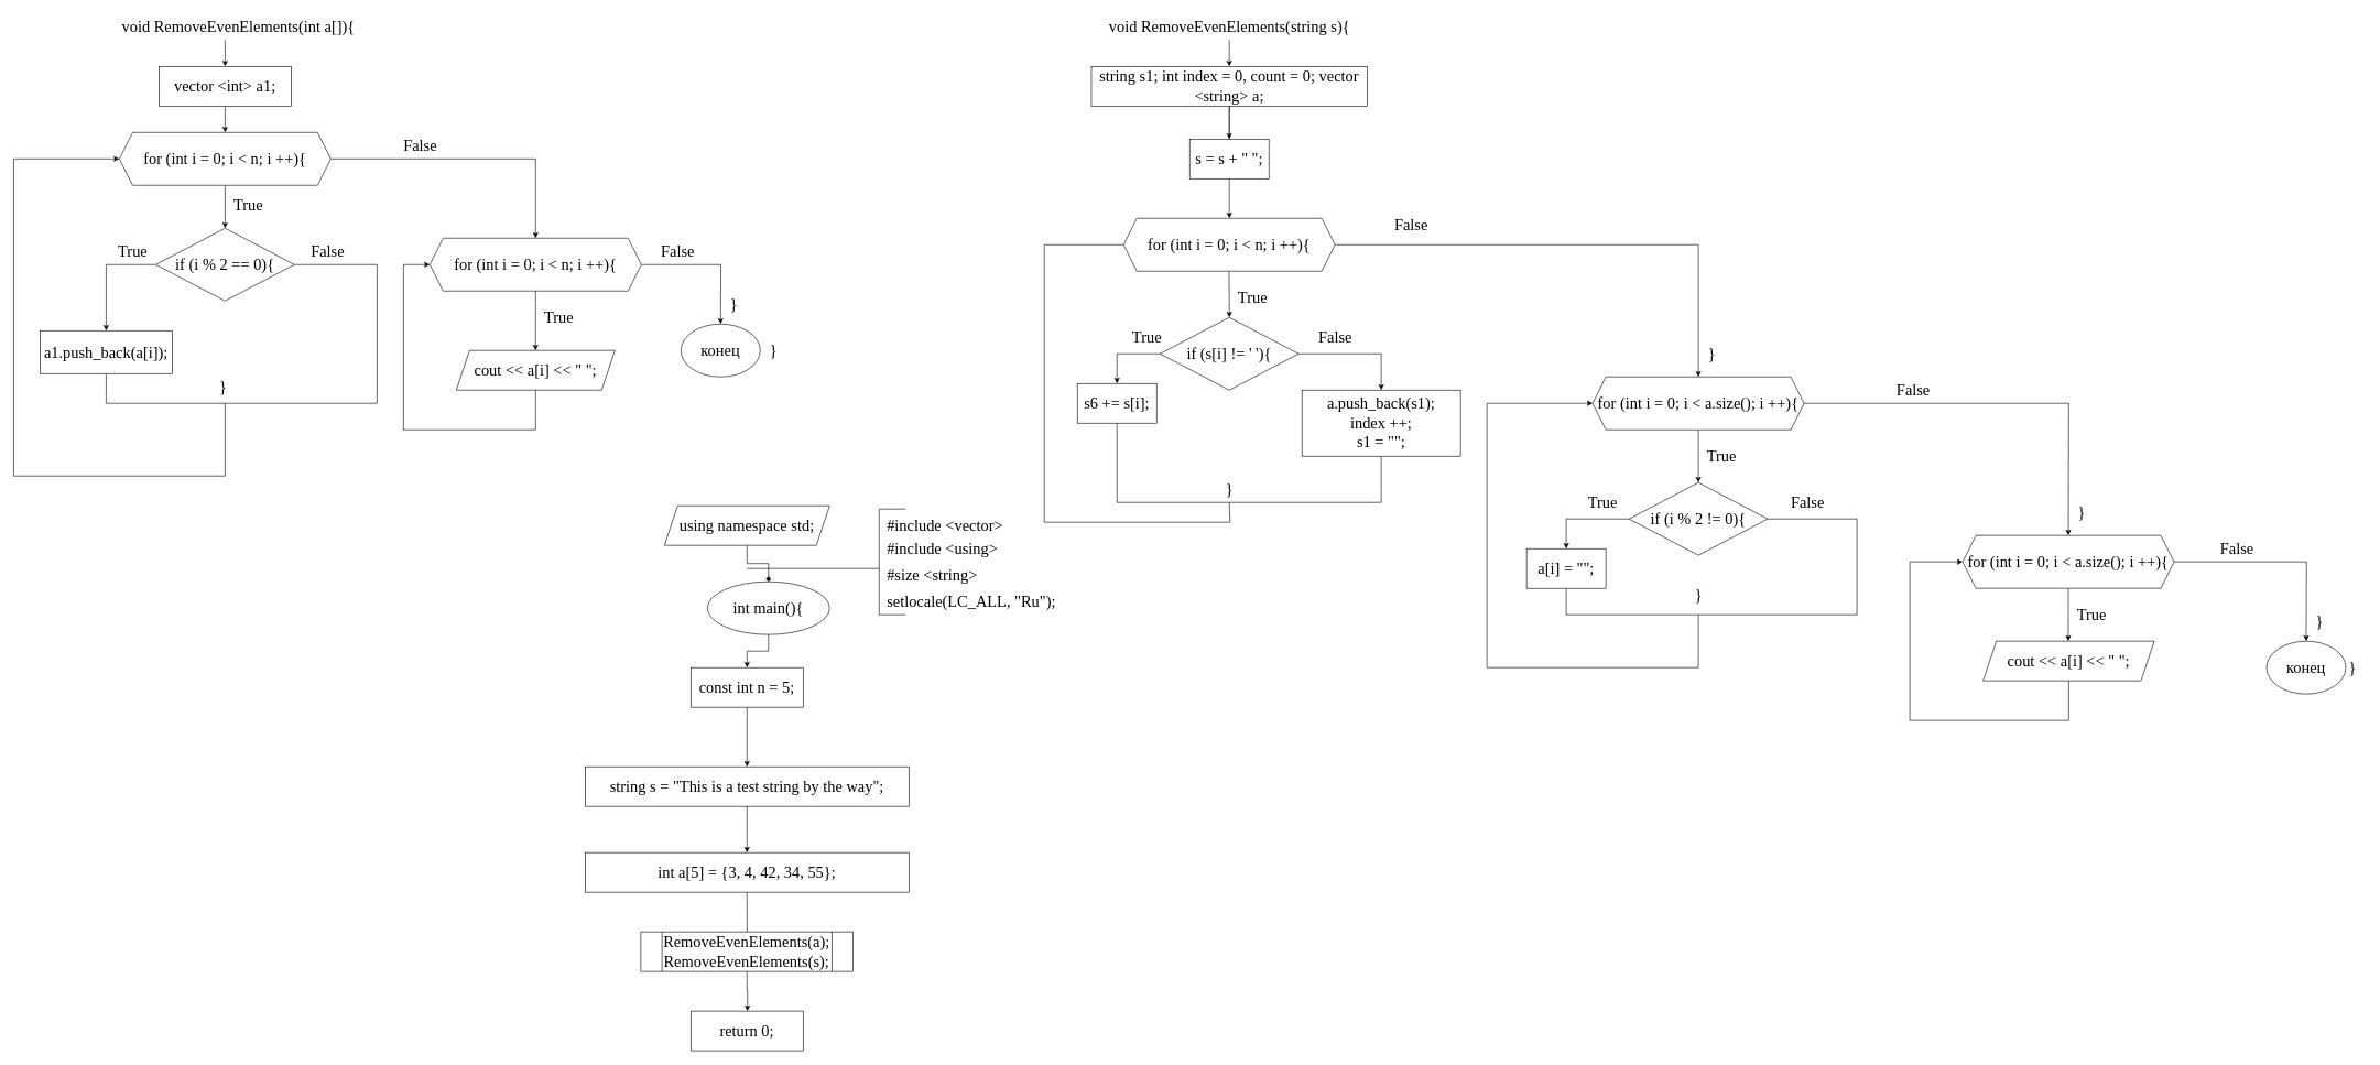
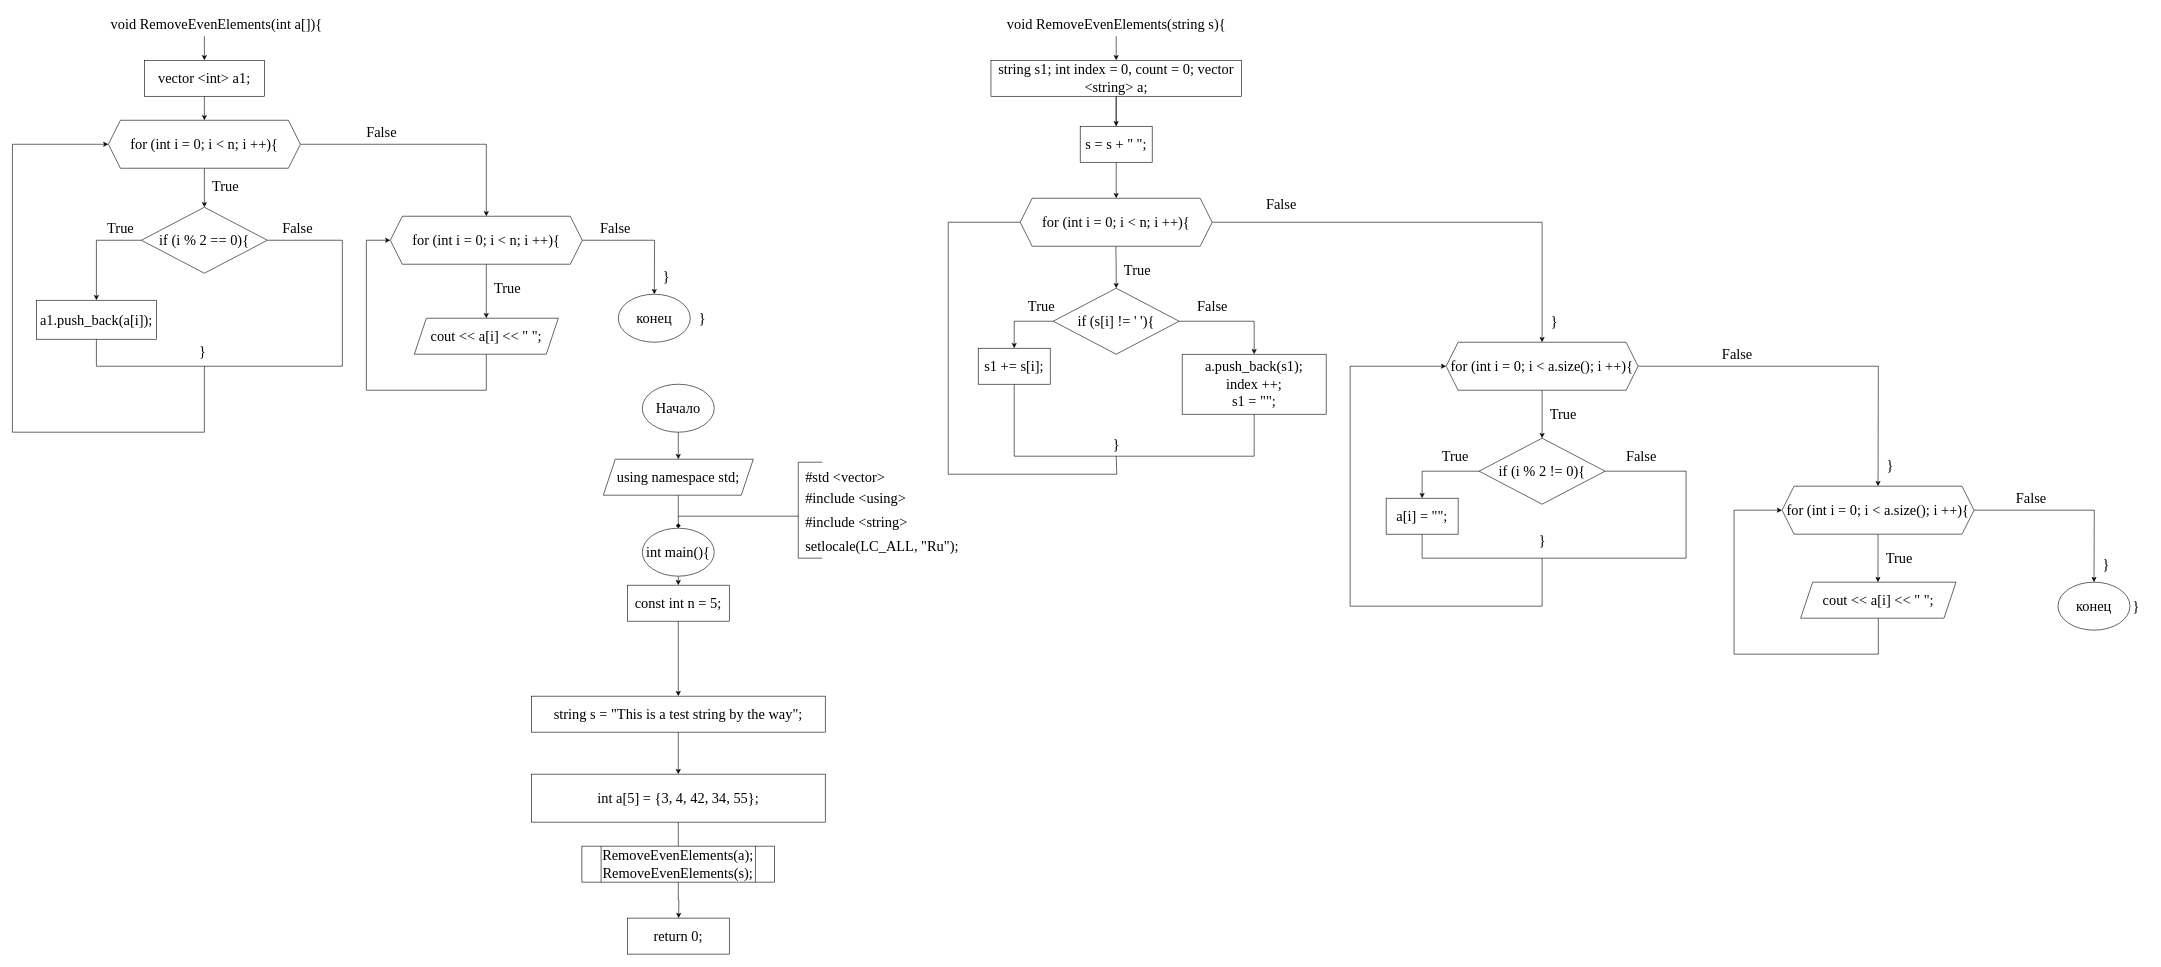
- <mxCell id="33" value="s6 += s[i];" style="whiteSpace=wrap;html=1;strokeColor=default;align=center;verticalAlign=middle;fontFamily=Times New Roman;fontSize=24;fontColor=default;fillColor=default;" parent="1" vertex="1"><mxGeometry x="1630" y="580" width="120" height="60" as="geometry" /></mxCell>
+ <mxCell id="33" value="s1 += s[i];" style="whiteSpace=wrap;html=1;strokeColor=default;align=center;verticalAlign=middle;fontFamily=Times New Roman;fontSize=24;fontColor=default;fillColor=default;" parent="1" vertex="1"><mxGeometry x="1630" y="580" width="120" height="60" as="geometry" /></mxCell>
+ <mxCell id="3" value="Начало" style="ellipse;whiteSpace=wrap;html=1;fontFamily=Times New Roman;fontSize=24;" parent="1" vertex="1"><mxGeometry x="1070" y="640" width="120" height="80" as="geometry" /></mxCell>
+ <mxCell id="2" style="edgeStyle=orthogonalEdgeStyle;rounded=0;orthogonalLoop=1;jettySize=auto;html=1;exitX=0.5;exitY=1;exitDx=0;exitDy=0;entryX=0.5;entryY=0;entryDx=0;entryDy=0;" parent="1" source="3" target="5" edge="1"><mxGeometry relative="1" as="geometry"><mxPoint x="1130" y="410" as="targetPoint" /></mxGeometry></mxCell>
- <mxCell id="8" value="#include &amp;lt;vector&amp;gt;" style="text;html=1;align=left;verticalAlign=middle;resizable=0;points=[];autosize=1;strokeColor=none;fillColor=none;fontSize=24;fontFamily=Times New Roman;fontColor=default;" parent="1" vertex="1"><mxGeometry x="1340" y="775" width="200" height="40" as="geometry" /></mxCell>
+ <mxCell id="8" value="#std &amp;lt;vector&amp;gt;" style="text;html=1;align=left;verticalAlign=middle;resizable=0;points=[];autosize=1;strokeColor=none;fillColor=none;fontSize=24;fontFamily=Times New Roman;fontColor=default;" parent="1" vertex="1"><mxGeometry x="1340" y="775" width="200" height="40" as="geometry" /></mxCell>
- <mxCell id="11" value="#size &amp;lt;string&amp;gt;" style="text;html=1;align=left;verticalAlign=middle;resizable=0;points=[];autosize=1;strokeColor=none;fillColor=none;fontSize=24;fontFamily=Times New Roman;fontColor=default;" parent="1" vertex="1"><mxGeometry x="1340" y="850" width="190" height="40" as="geometry" /></mxCell>
+ <mxCell id="11" value="#include &amp;lt;string&amp;gt;" style="text;html=1;align=left;verticalAlign=middle;resizable=0;points=[];autosize=1;strokeColor=none;fillColor=none;fontSize=24;fontFamily=Times New Roman;fontColor=default;" parent="1" vertex="1"><mxGeometry x="1340" y="850" width="190" height="40" as="geometry" /></mxCell>
- <mxCell id="13" value="int main(){" style="ellipse;whiteSpace=wrap;html=1;strokeColor=default;align=center;verticalAlign=middle;fontFamily=Times New Roman;fontSize=24;fontColor=default;fillColor=default;" parent="1" vertex="1"><mxGeometry x="1070" y="880" width="185" height="80" as="geometry" /></mxCell>
+ <mxCell id="13" value="int main(){" style="ellipse;whiteSpace=wrap;html=1;strokeColor=default;align=center;verticalAlign=middle;fontFamily=Times New Roman;fontSize=24;fontColor=default;fillColor=default;" parent="1" vertex="1"><mxGeometry x="1070" y="880" width="120" height="80" as="geometry" /></mxCell>
- <mxCell id="15" value="const int n = 5;" style="rounded=0;whiteSpace=wrap;html=1;strokeColor=default;align=center;verticalAlign=middle;fontFamily=Times New Roman;fontSize=24;fontColor=default;fillColor=default;" parent="1" vertex="1"><mxGeometry x="1045" y="1010" width="170" height="60" as="geometry" /></mxCell>
+ <mxCell id="15" value="const int n = 5;" style="rounded=0;whiteSpace=wrap;html=1;strokeColor=default;align=center;verticalAlign=middle;fontFamily=Times New Roman;fontSize=24;fontColor=default;fillColor=default;" parent="1" vertex="1"><mxGeometry x="1045" y="975" width="170" height="60" as="geometry" /></mxCell>
- <mxCell id="95" value="int a[5] = {3, 4, 42, 34, 55};" style="whiteSpace=wrap;html=1;strokeColor=default;align=center;verticalAlign=middle;fontFamily=Times New Roman;fontSize=24;fontColor=default;fillColor=default;" parent="1" vertex="1"><mxGeometry x="884.99" y="1290" width="490" height="60" as="geometry" /></mxCell>
+ <mxCell id="95" value="int a[5] = {3, 4, 42, 34, 55};" style="whiteSpace=wrap;html=1;strokeColor=default;align=center;verticalAlign=middle;fontFamily=Times New Roman;fontSize=24;fontColor=default;fillColor=default;" parent="1" vertex="1"><mxGeometry x="884.99" y="1290" width="490" height="80" as="geometry" /></mxCell>
